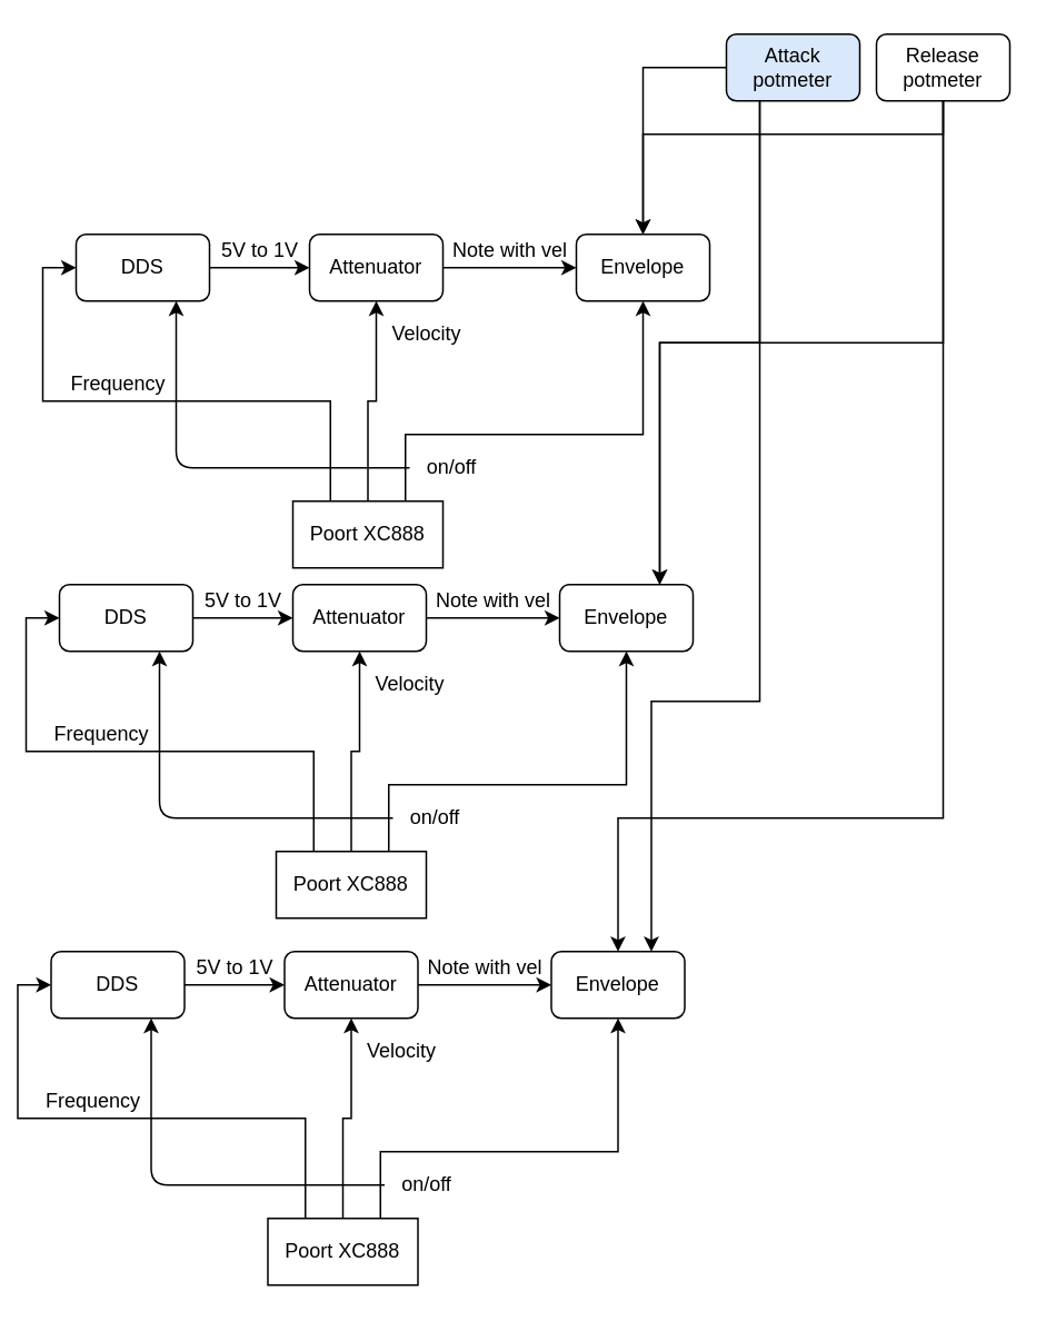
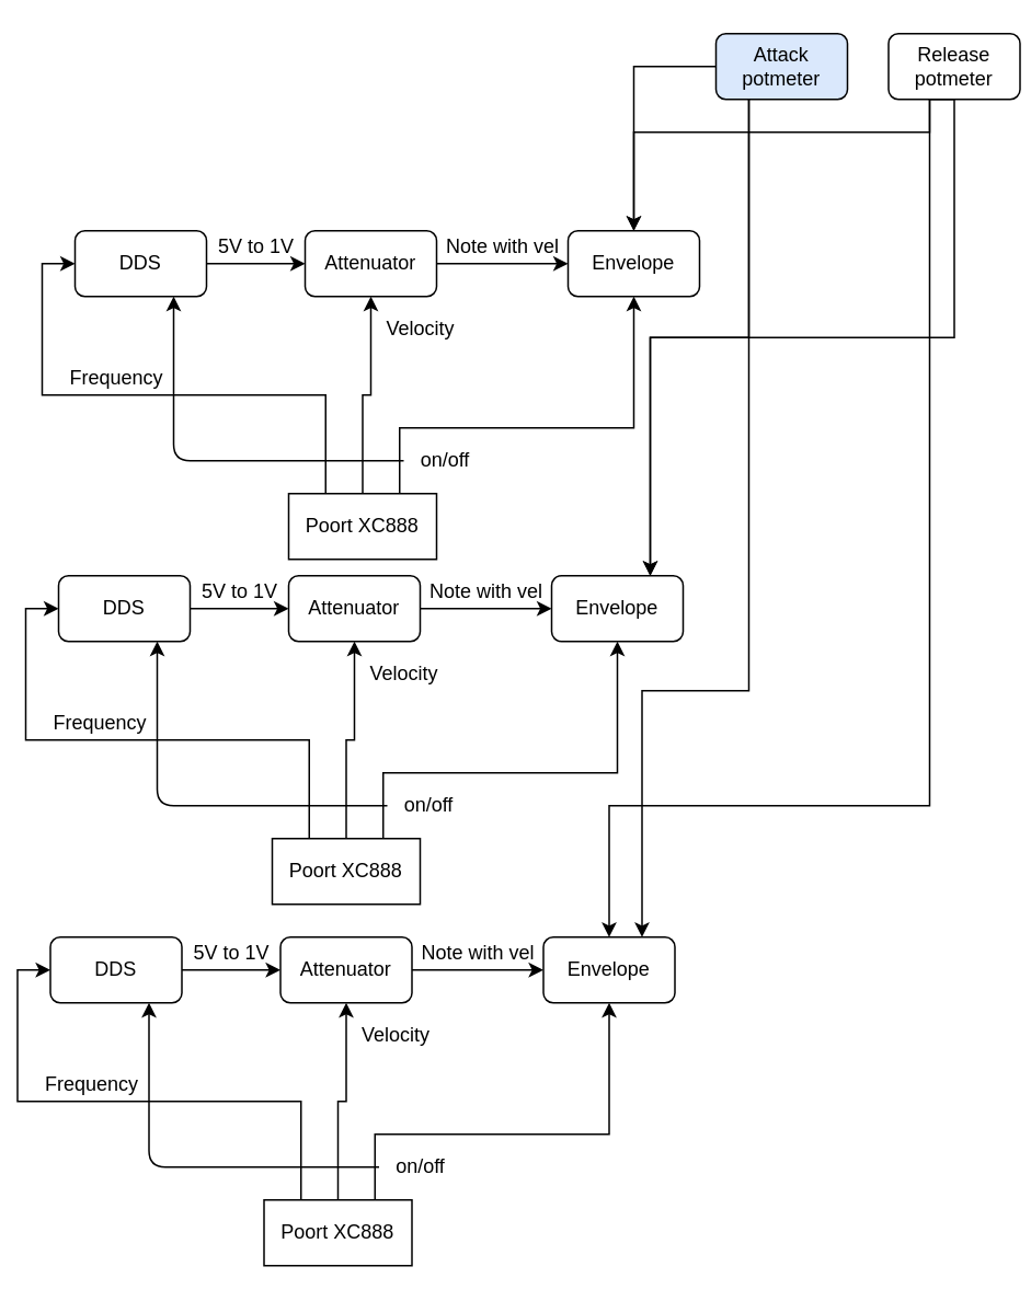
- <mxCell id="24" value="Release potmeter" style="rounded=1;whiteSpace=wrap;html=1;" vertex="1" parent="1"><mxGeometry x="525" y="20" width="80" height="40" as="geometry" /></mxCell>
+ <mxCell id="24" value="Release potmeter" style="rounded=1;whiteSpace=wrap;html=1;" vertex="1" parent="1"><mxGeometry x="540" y="20" width="80" height="40" as="geometry" /></mxCell>
